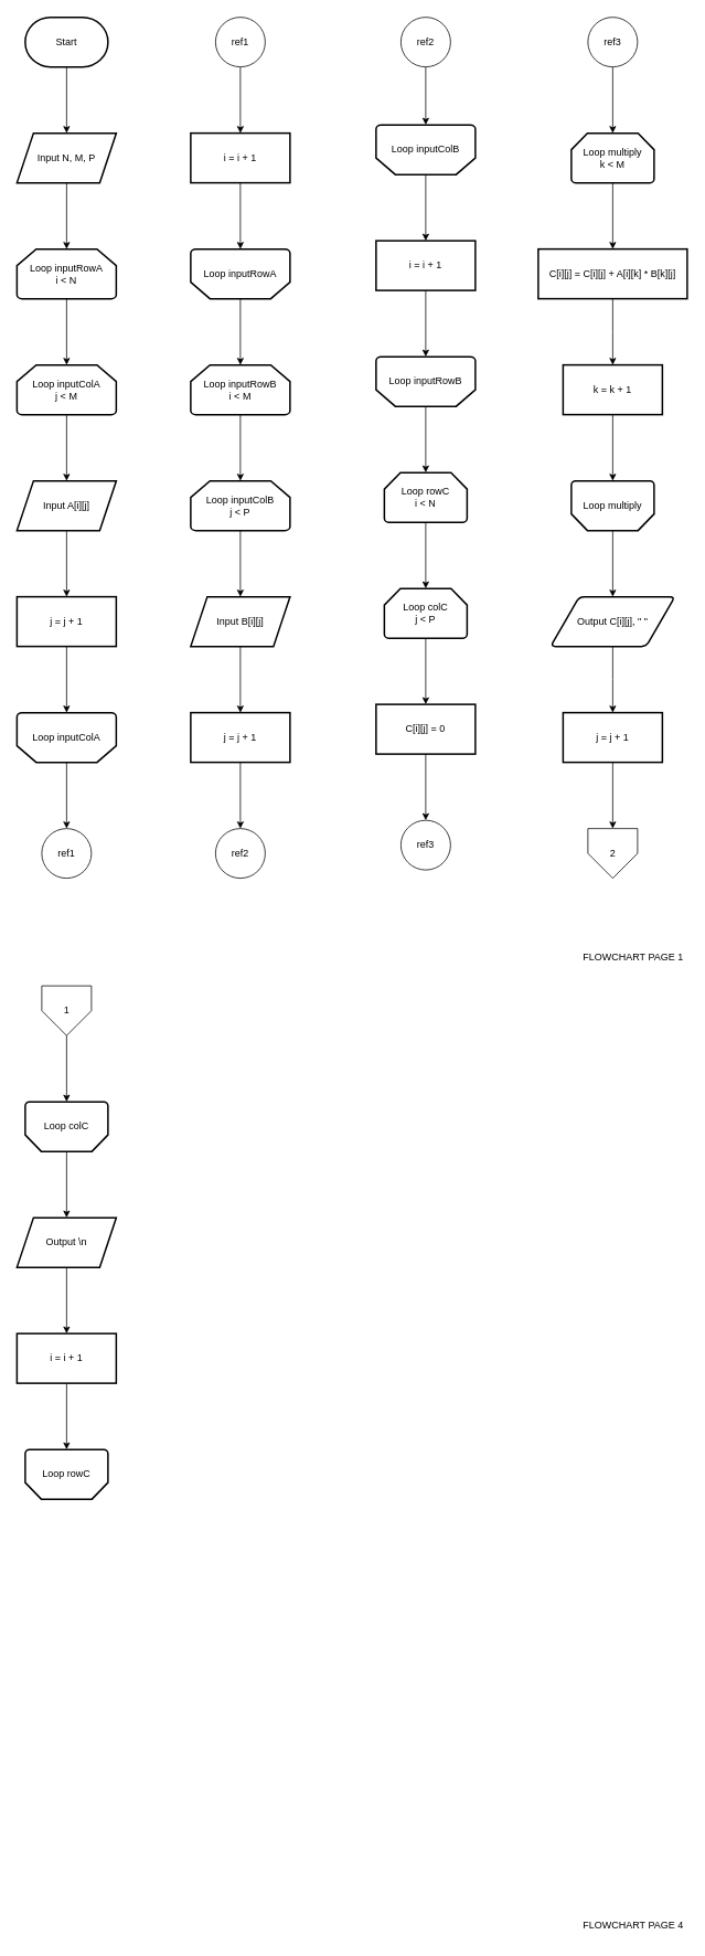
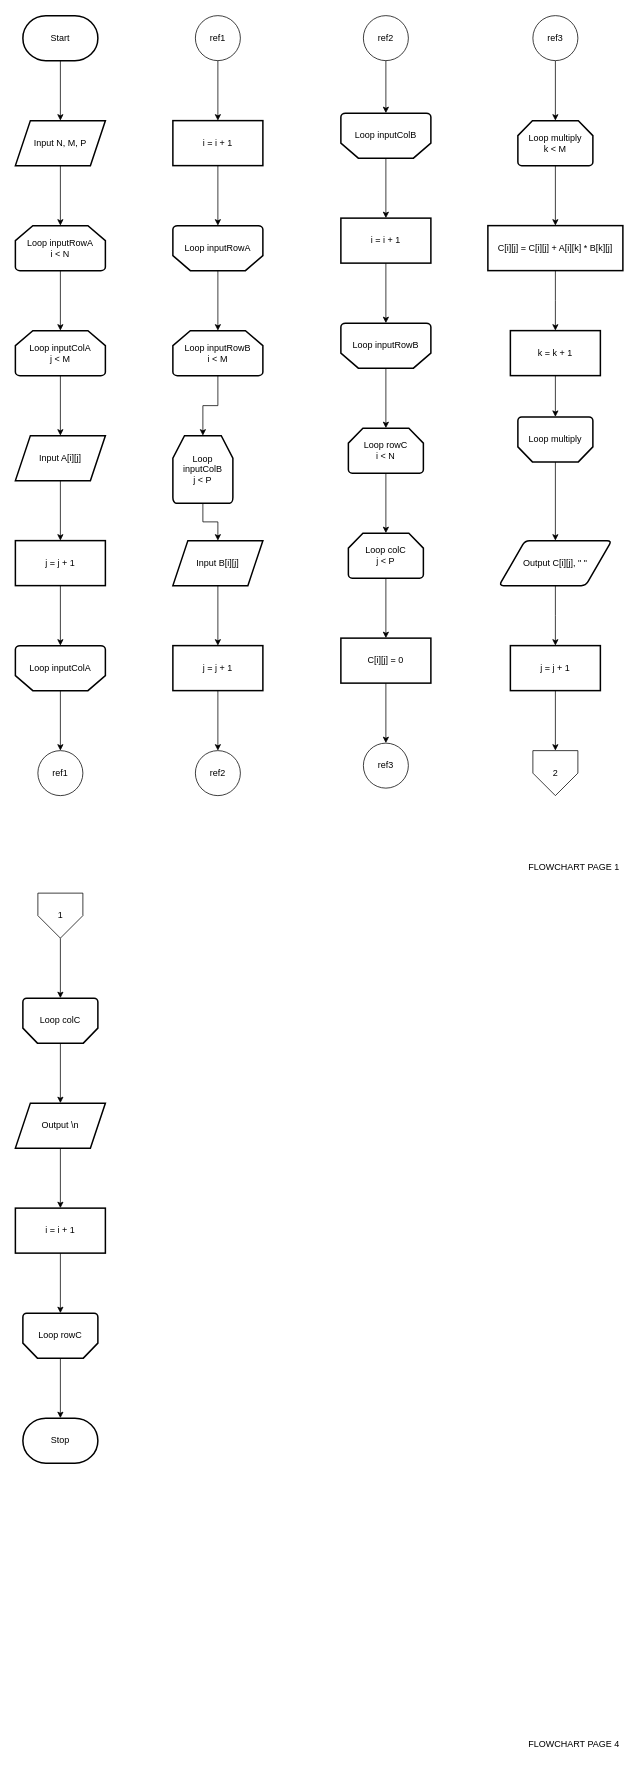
- <mxCell id="21" value="Loop inputColB&lt;br&gt;j &amp;lt; P" style="strokeWidth=2;html=1;shape=mxgraph.flowchart.loop_limit;whiteSpace=wrap;" parent="1" vertex="1"><mxGeometry x="230" y="580" width="120" height="60" as="geometry" /></mxCell>
+ <mxCell id="21" value="Loop inputColB&lt;br&gt;j &amp;lt; P" style="strokeWidth=2;html=1;shape=mxgraph.flowchart.loop_limit;whiteSpace=wrap;" parent="1" vertex="1"><mxGeometry x="230" y="580" width="80" height="90" as="geometry" /></mxCell>
- <mxCell id="54" value="Loop multiply" style="strokeWidth=2;html=1;shape=mxgraph.flowchart.loop_limit;whiteSpace=wrap;direction=west;" vertex="1" parent="1"><mxGeometry x="690" y="580" width="100" height="60" as="geometry" /></mxCell>
+ <mxCell id="54" value="Loop multiply" style="strokeWidth=2;html=1;shape=mxgraph.flowchart.loop_limit;whiteSpace=wrap;direction=west;" vertex="1" parent="1"><mxGeometry x="690" y="555" width="100" height="60" as="geometry" /></mxCell>
+ <mxCell id="57" value="" style="edgeStyle=orthogonalEdgeStyle;rounded=0;orthogonalLoop=1;jettySize=auto;html=1;" edge="1" parent="1" source="58" target="59"><mxGeometry relative="1" as="geometry"><mxPoint x="80" y="1860" as="targetPoint" /></mxGeometry></mxCell>
+ <mxCell id="59" value="Stop" style="strokeWidth=2;html=1;shape=mxgraph.flowchart.terminator;whiteSpace=wrap;" vertex="1" parent="1"><mxGeometry x="30" y="1890" width="100" height="60" as="geometry" /></mxCell>
